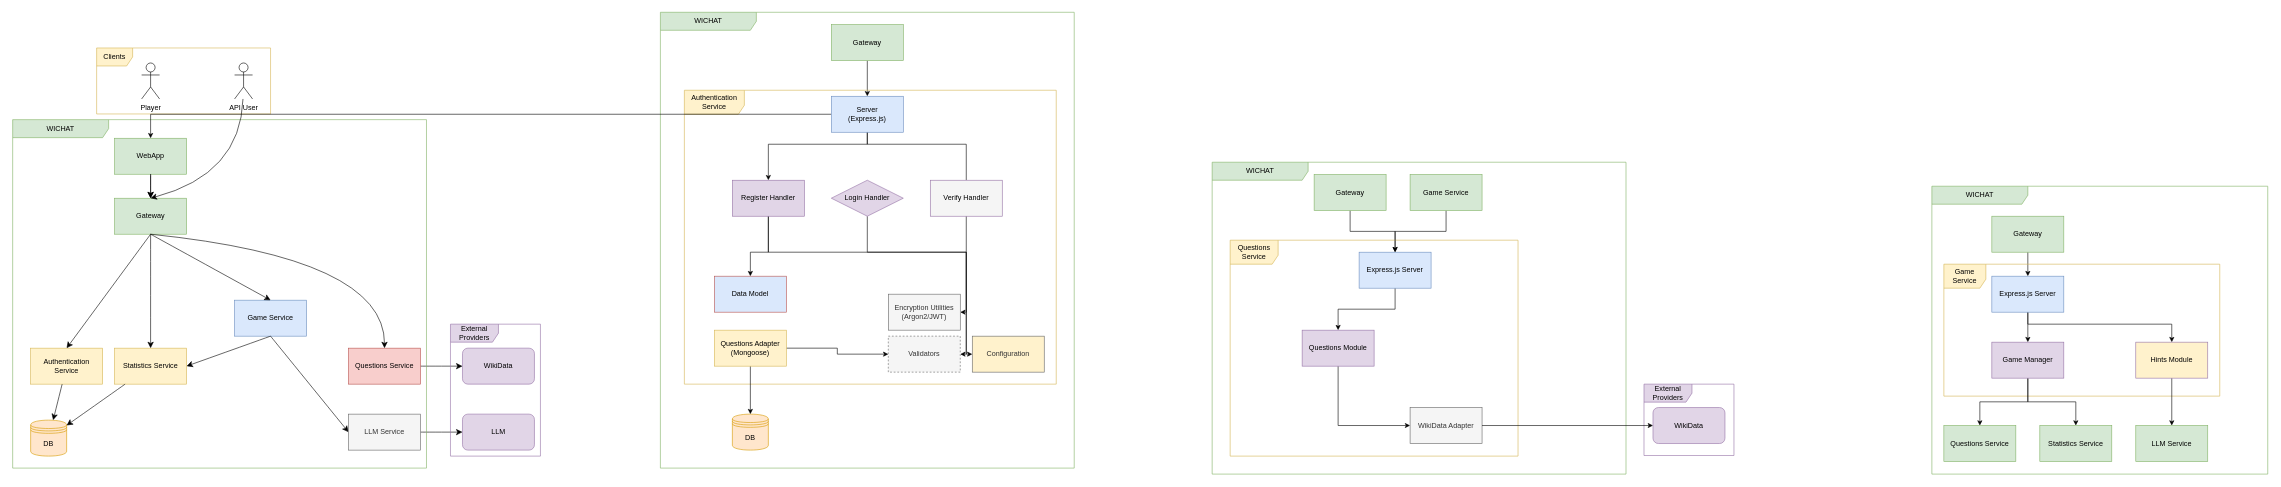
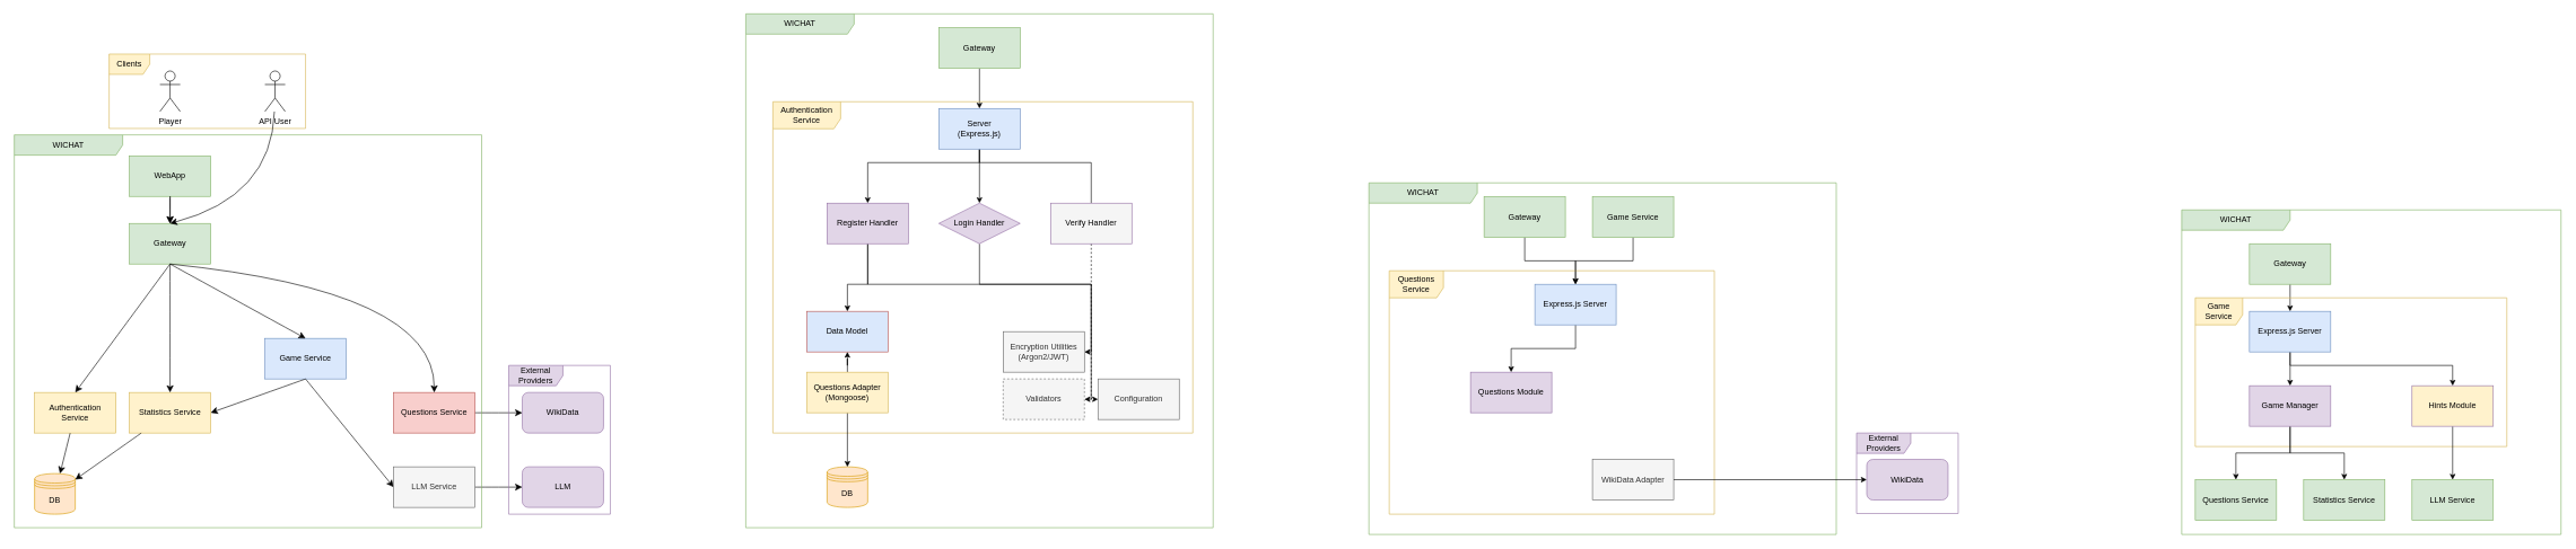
- <mxCell id="36" style="edgeStyle=orthogonalEdgeStyle;rounded=0;orthogonalLoop=1;jettySize=auto;html=1;" parent="30" source="39" target="22" edge="1"><mxGeometry relative="1" as="geometry" /></mxCell>
+ <mxCell id="36" style="edgeStyle=orthogonalEdgeStyle;rounded=0;orthogonalLoop=1;jettySize=auto;html=1;" parent="30" source="39" target="44" edge="1"><mxGeometry relative="1" as="geometry" /></mxCell>
- <mxCell id="49" style="edgeStyle=orthogonalEdgeStyle;rounded=0;orthogonalLoop=1;jettySize=auto;html=1;entryX=0;entryY=0.5;entryDx=0;entryDy=0;" parent="30" source="50" target="51" edge="1"><mxGeometry relative="1" as="geometry"><Array as="points"><mxPoint x="510" y="570" /></Array></mxGeometry></mxCell>
+ <mxCell id="49" style="edgeStyle=orthogonalEdgeStyle;rounded=0;orthogonalLoop=1;jettySize=auto;html=1;entryX=0;entryY=0.5;entryDx=0;entryDy=0;dashed=1;" parent="30" source="50" target="51" edge="1"><mxGeometry relative="1" as="geometry"><Array as="points"><mxPoint x="510" y="570" /></Array></mxGeometry></mxCell>
- <mxCell id="41" style="edgeStyle=orthogonalEdgeStyle;rounded=0;orthogonalLoop=1;jettySize=auto;html=1;" parent="30" source="42" target="52" edge="1"><mxGeometry relative="1" as="geometry" /></mxCell>
+ <mxCell id="41" style="edgeStyle=orthogonalEdgeStyle;rounded=0;orthogonalLoop=1;jettySize=auto;html=1;" parent="30" source="42" target="35" edge="1"><mxGeometry relative="1" as="geometry" /></mxCell>
- <mxCell id="51" value="Configuration" style="whiteSpace=wrap;html=1;fillColor=#fff2cc;fontColor=#333333;strokeColor=#666666;" parent="30" vertex="1"><mxGeometry x="520" y="540" width="120" height="60" as="geometry" /></mxCell>
+ <mxCell id="51" value="Configuration" style="whiteSpace=wrap;html=1;fillColor=#f5f5f5;fontColor=#333333;strokeColor=#666666;" parent="30" vertex="1"><mxGeometry x="520" y="540" width="120" height="60" as="geometry" /></mxCell>
- <mxCell id="61" style="edgeStyle=orthogonalEdgeStyle;rounded=0;orthogonalLoop=1;jettySize=auto;html=1;" parent="53" source="62" target="63" edge="1"><mxGeometry relative="1" as="geometry"><Array as="points"><mxPoint x="210" y="439" /></Array></mxGeometry></mxCell>
